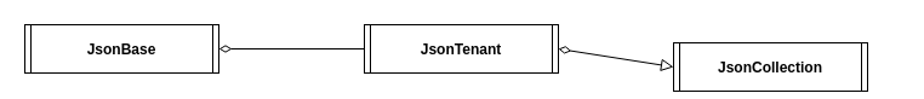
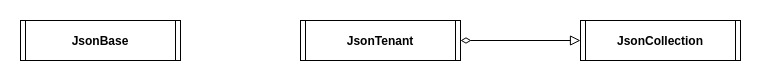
- <mxCell id="5" value="" style="endArrow=none;startArrow=diamondThin;endFill=0;startFill=0;html=1;verticalAlign=bottom;labelBackgroundColor=none;strokeWidth=1;startSize=8;endSize=8;exitX=1;exitY=0.5;exitDx=0;exitDy=0;entryX=0;entryY=0.5;entryDx=0;entryDy=0;" edge="1" parent="1" source="2" target="3"><mxGeometry width="160" relative="1" as="geometry"><mxPoint x="320" y="160" as="sourcePoint" /><mxPoint x="480" y="160" as="targetPoint" /></mxGeometry></mxCell>
- <mxCell id="4" value="JsonCollection" style="shape=process2;fixedSize=1;size=5;fontStyle=1;" vertex="1" parent="1"><mxGeometry x="555" y="35" width="160" height="40" as="geometry" /></mxCell>
+ <mxCell id="4" value="JsonCollection" style="shape=process2;fixedSize=1;size=5;fontStyle=1;" vertex="1" parent="1"><mxGeometry x="580" y="20" width="160" height="40" as="geometry" /></mxCell>
